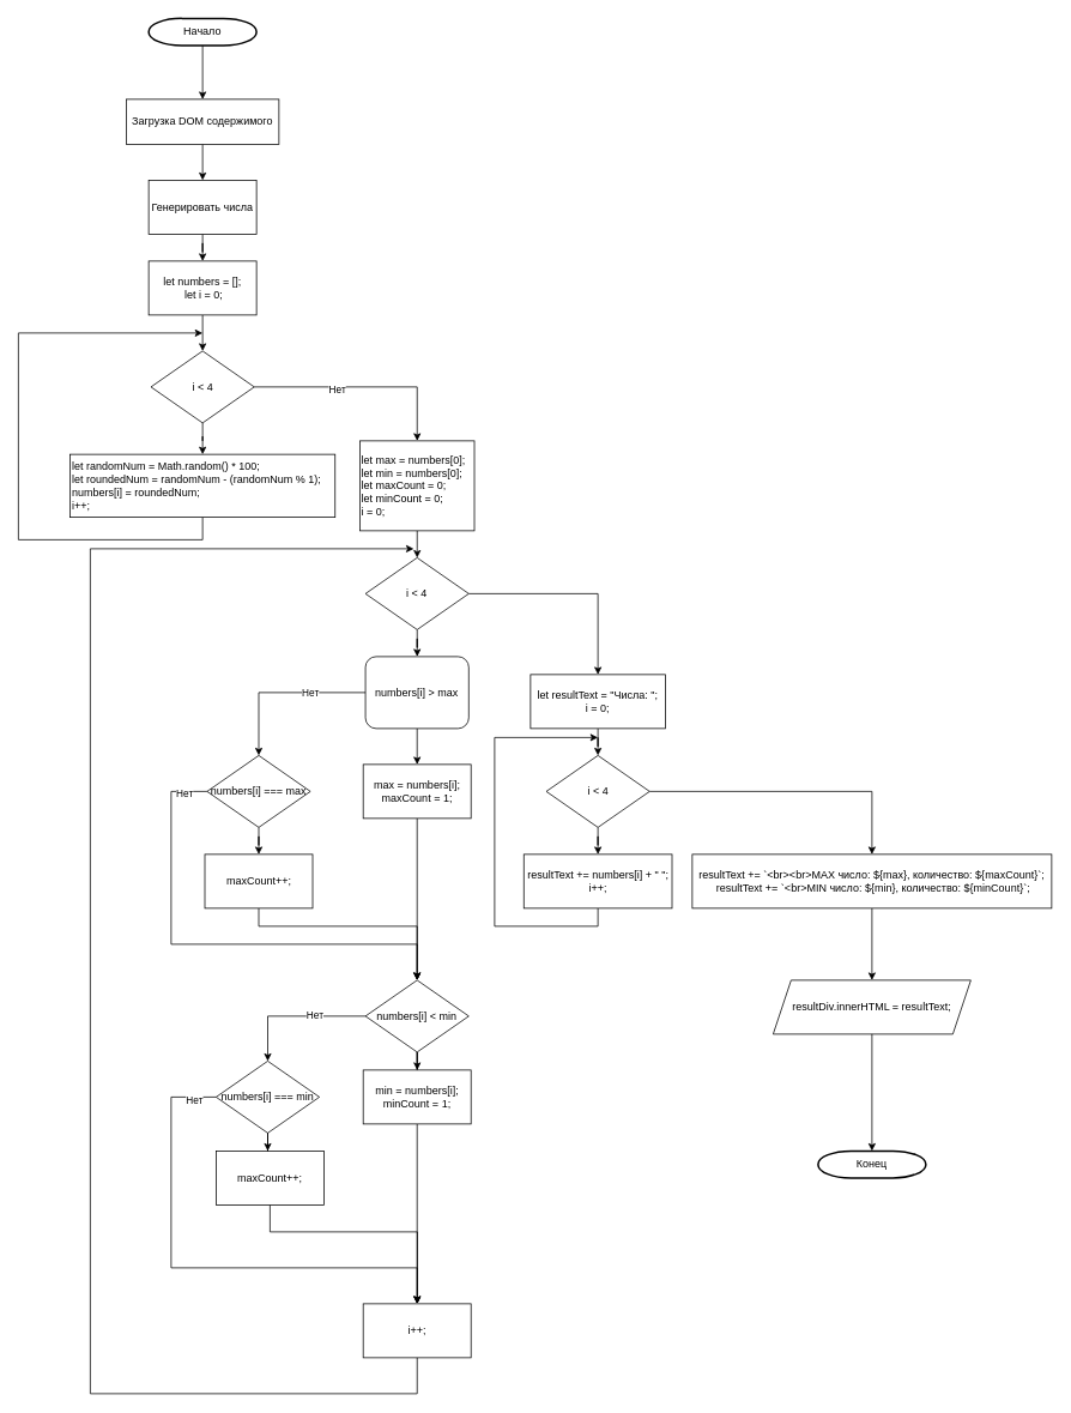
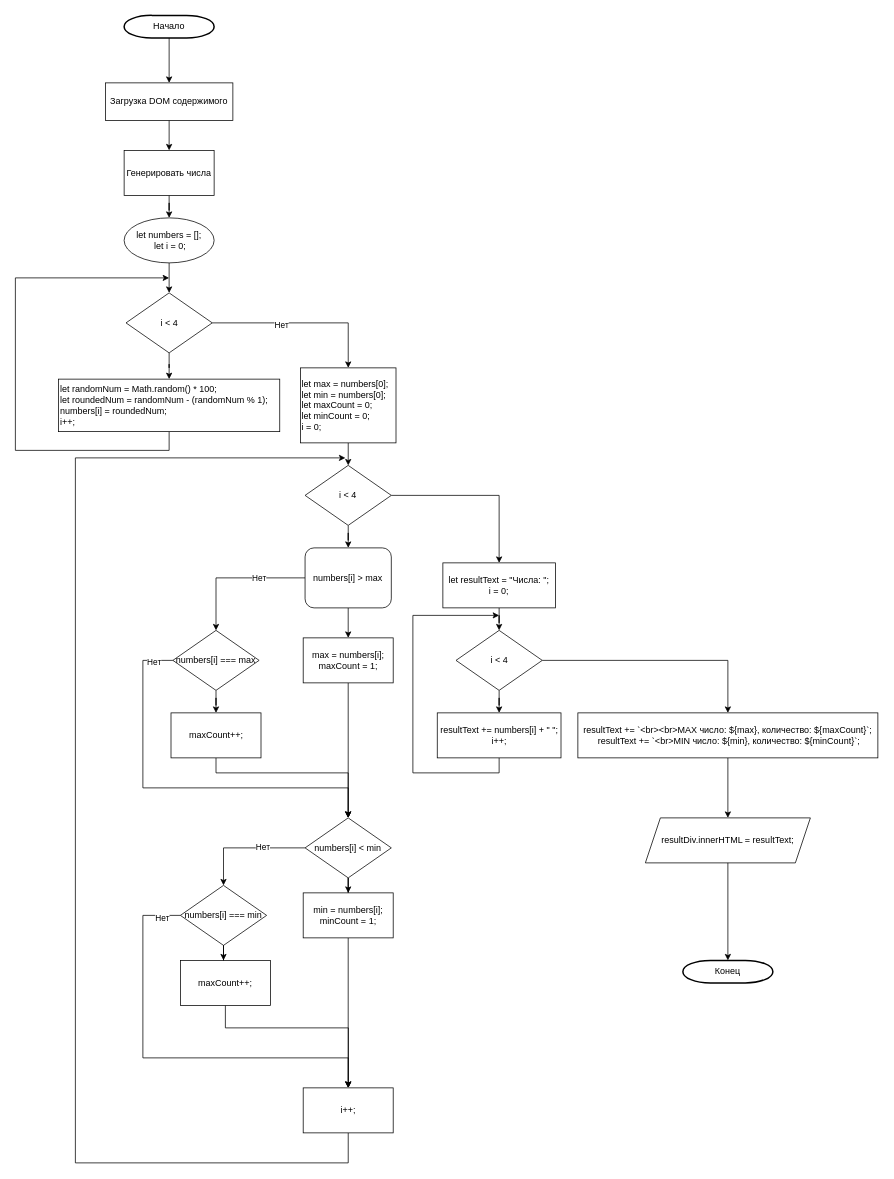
- <mxCell id="9" value="let numbers = [];&lt;br&gt;&amp;nbsp;let i = 0;" style="rounded=0;whiteSpace=wrap;html=1;" parent="1" vertex="1"><mxGeometry x="165" y="290" width="120" height="60" as="geometry" /></mxCell>
+ <mxCell id="9" value="let numbers = [];&lt;br&gt;&amp;nbsp;let i = 0;" style="ellipse;whiteSpace=wrap;html=1;" parent="1" vertex="1"><mxGeometry x="165" y="290" width="120" height="60" as="geometry" /></mxCell>
